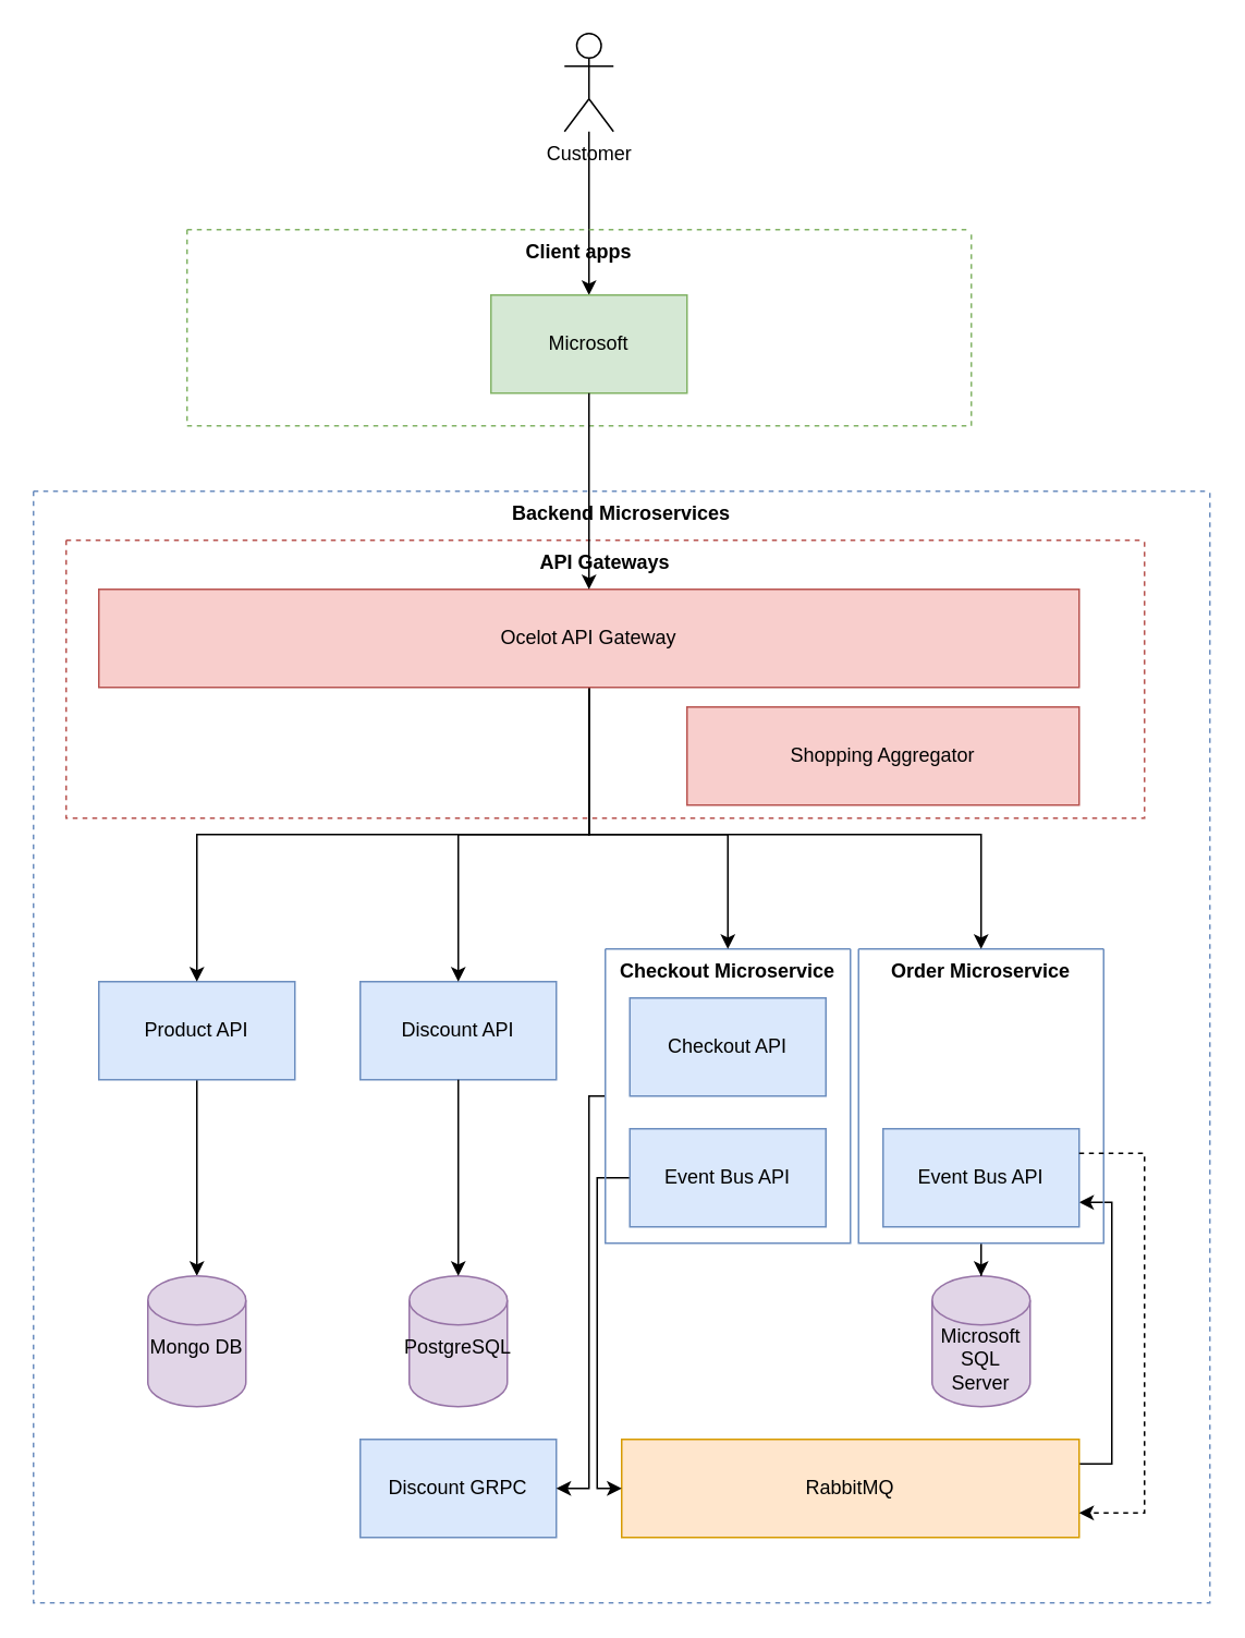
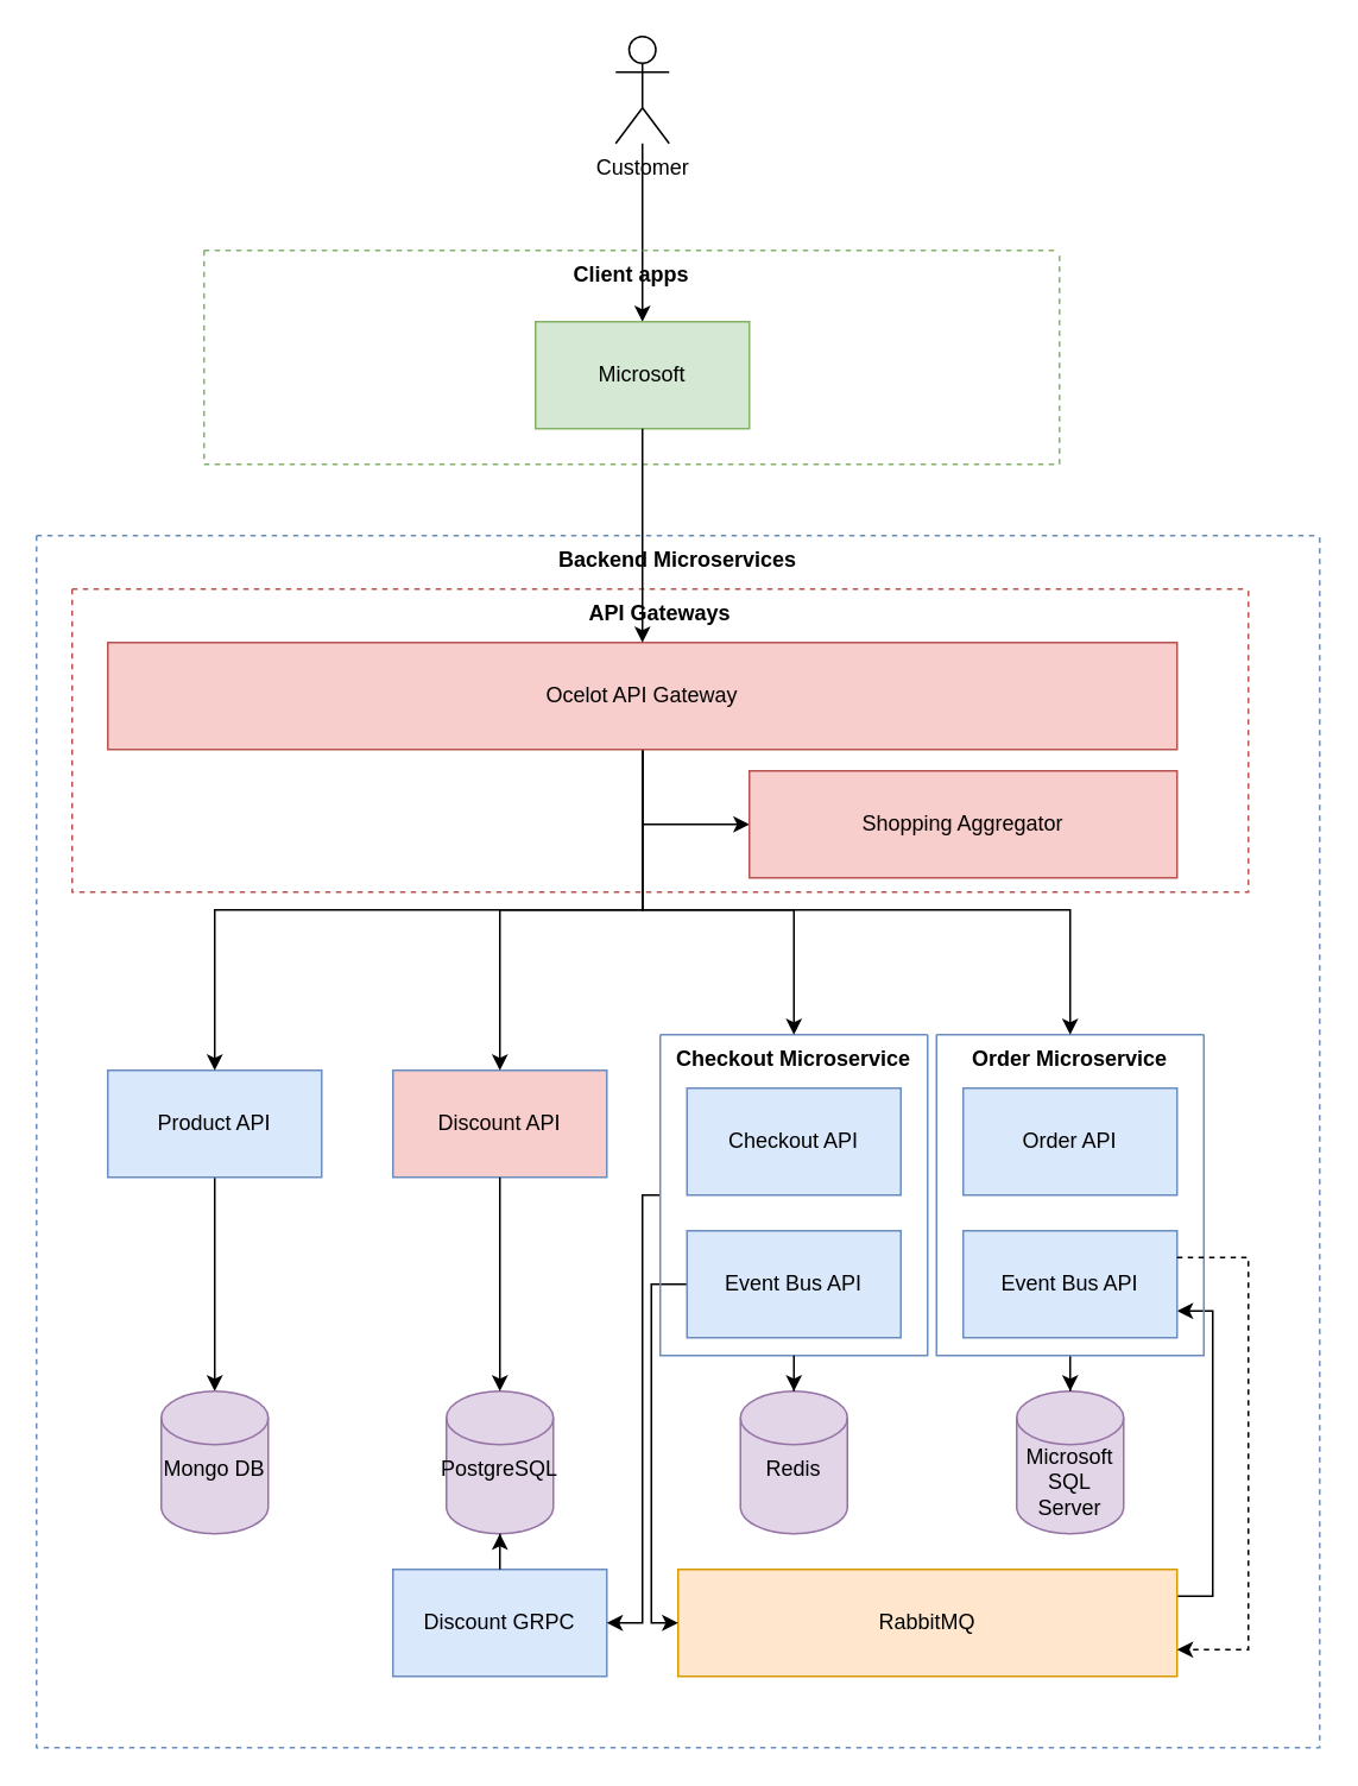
+ <mxCell id="35" style="edgeStyle=orthogonalEdgeStyle;orthogonalLoop=1;jettySize=auto;html=1;entryX=0;entryY=0.5;entryDx=0;entryDy=0;rounded=0;" edge="1" parent="34" source="36" target="37"><mxGeometry relative="1" as="geometry" /></mxCell>
- <mxCell id="15" value="Discount API" style="rounded=0;whiteSpace=wrap;html=1;fillColor=#dae8fc;strokeColor=#6c8ebf;" vertex="1" parent="6"><mxGeometry x="200" y="300" width="120" height="60" as="geometry" /></mxCell>
+ <mxCell id="15" value="Discount API" style="rounded=0;whiteSpace=wrap;html=1;fillColor=#f8cecc;strokeColor=#6c8ebf;" vertex="1" parent="6"><mxGeometry x="200" y="300" width="120" height="60" as="geometry" /></mxCell>
+ <mxCell id="29" value="Order API" style="rounded=0;whiteSpace=wrap;html=1;fillColor=#dae8fc;strokeColor=#6c8ebf;" vertex="1" parent="28"><mxGeometry x="15" y="30" width="120" height="60" as="geometry" /></mxCell>
+ <mxCell id="32" style="edgeStyle=orthogonalEdgeStyle;rounded=0;orthogonalLoop=1;jettySize=auto;html=1;entryX=0.5;entryY=0;entryDx=0;entryDy=0;entryPerimeter=0;" edge="1" parent="6" source="23" target="13"><mxGeometry relative="1" as="geometry" /></mxCell>
+ <mxCell id="13" value="Redis" style="shape=cylinder3;whiteSpace=wrap;html=1;boundedLbl=1;backgroundOutline=1;size=15;fillColor=#e1d5e7;strokeColor=#9673a6;verticalAlign=top;rounded=0;" vertex="1" parent="6"><mxGeometry x="395" y="480" width="60" height="80" as="geometry" /></mxCell>
+ <mxCell id="20" style="edgeStyle=orthogonalEdgeStyle;rounded=0;orthogonalLoop=1;jettySize=auto;html=1;" edge="1" parent="6" source="17" target="18"><mxGeometry relative="1" as="geometry" /></mxCell>
